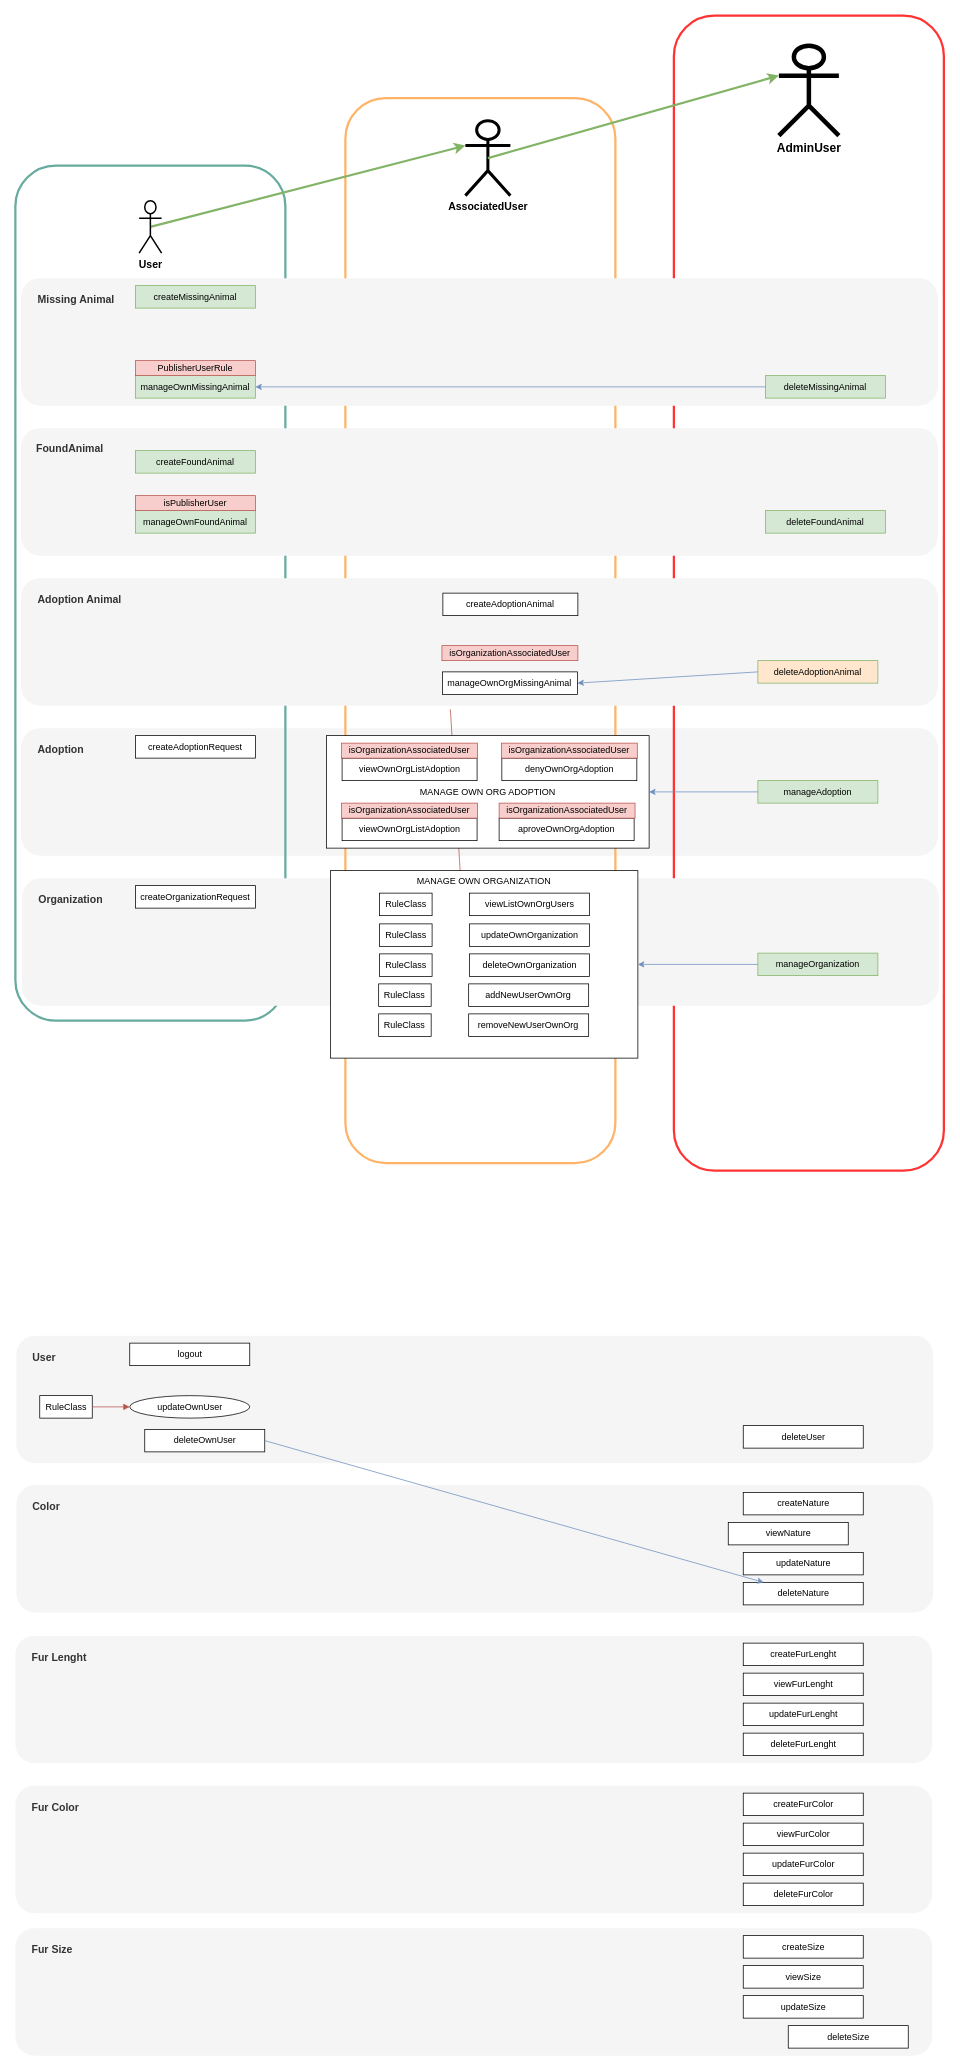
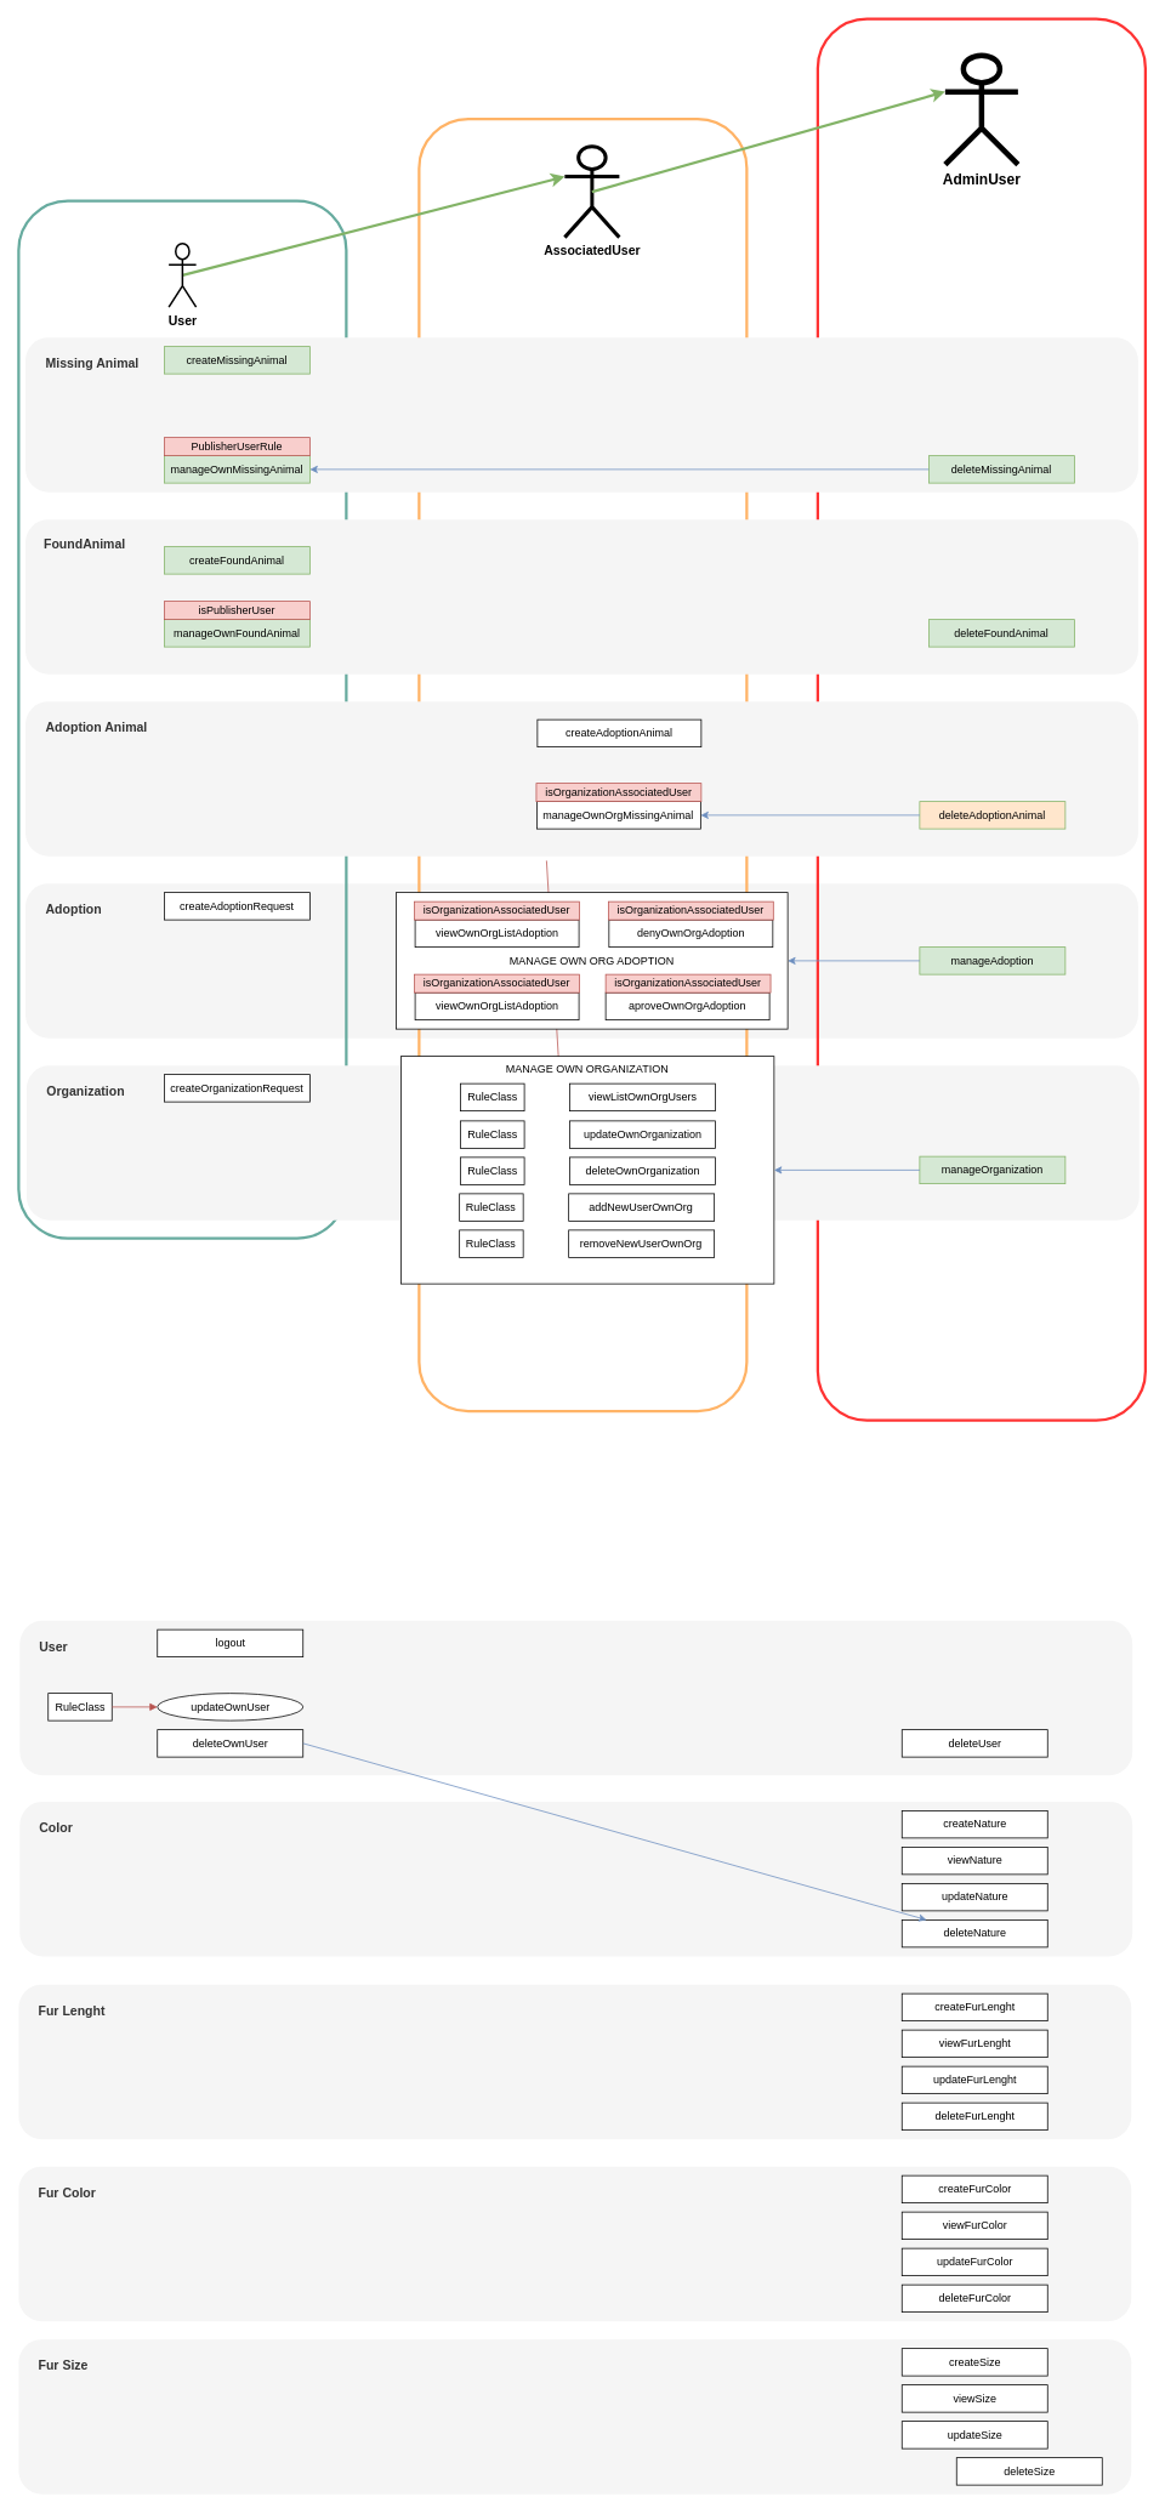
- <mxCell id="21" value="manageOwnOrgMissingAnimal" style="whiteSpace=wrap;html=1;align=center;" parent="1" vertex="1"><mxGeometry x="589.38" y="895" width="180" height="30" as="geometry" /></mxCell>
+ <mxCell id="21" value="manageOwnOrgMissingAnimal" style="whiteSpace=wrap;html=1;align=center;" parent="1" vertex="1"><mxGeometry x="589.38" y="880" width="180" height="30" as="geometry" /></mxCell>
- <mxCell id="60" value="deleteOwnUser" style="whiteSpace=wrap;html=1;align=center;" parent="1" vertex="1"><mxGeometry x="192.5" y="1905" width="160" height="30" as="geometry" /></mxCell>
+ <mxCell id="60" value="deleteOwnUser" style="whiteSpace=wrap;html=1;align=center;" parent="1" vertex="1"><mxGeometry x="172.5" y="1900" width="160" height="30" as="geometry" /></mxCell>
- <mxCell id="38" value="viewNature" style="whiteSpace=wrap;html=1;align=center;" parent="1" vertex="1"><mxGeometry x="970.5" y="2029" width="160" height="30" as="geometry" /></mxCell>
+ <mxCell id="38" value="viewNature" style="whiteSpace=wrap;html=1;align=center;" parent="1" vertex="1"><mxGeometry x="990.5" y="2029" width="160" height="30" as="geometry" /></mxCell>
